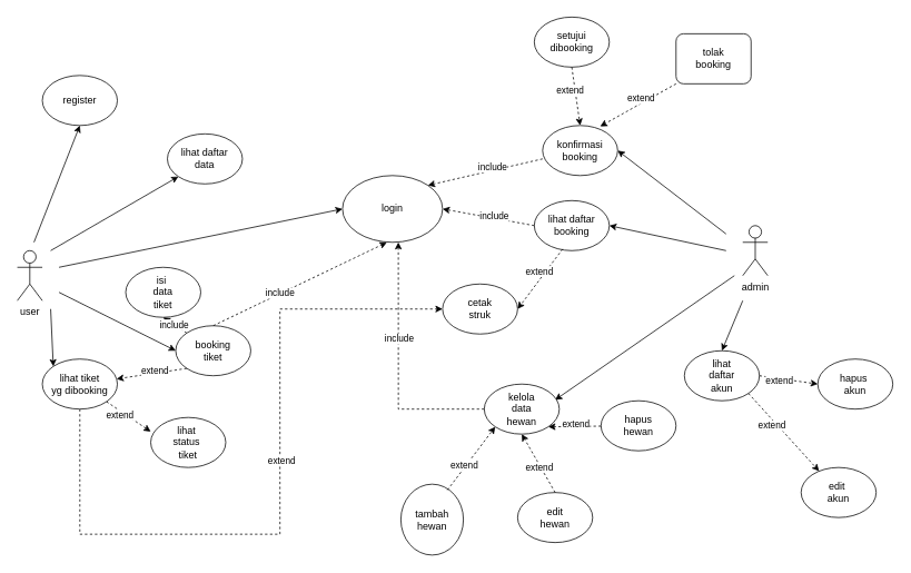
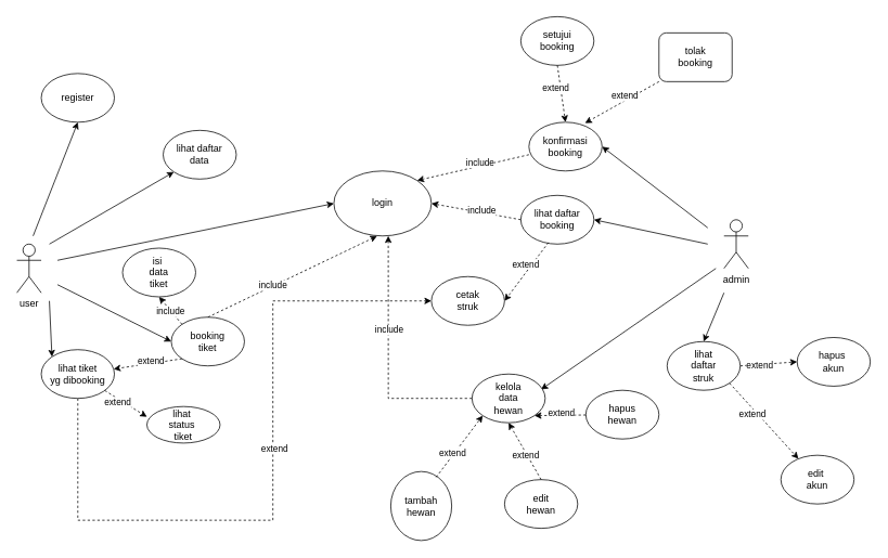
- <mxCell id="25" value="setujui&lt;div&gt;dibooking&lt;/div&gt;" style="ellipse;whiteSpace=wrap;html=1;" vertex="1" parent="1"><mxGeometry x="640" y="20" width="90" height="60" as="geometry" /></mxCell>
+ <mxCell id="25" value="setujui&lt;div&gt;booking&lt;/div&gt;" style="ellipse;whiteSpace=wrap;html=1;" vertex="1" parent="1"><mxGeometry x="640" y="20" width="90" height="60" as="geometry" /></mxCell>
- <mxCell id="10" value="isi&amp;nbsp;&lt;div&gt;data&lt;/div&gt;&lt;div&gt;tiket&lt;/div&gt;" style="ellipse;whiteSpace=wrap;html=1;" vertex="1" parent="1"><mxGeometry x="150" y="320" width="90" height="60" as="geometry" /></mxCell>
+ <mxCell id="10" value="isi&amp;nbsp;&lt;div&gt;data&lt;/div&gt;&lt;div&gt;tiket&lt;/div&gt;" style="ellipse;whiteSpace=wrap;html=1;" vertex="1" parent="1"><mxGeometry x="150" y="305" width="90" height="60" as="geometry" /></mxCell>
- <mxCell id="46" value="lihat&lt;div&gt;daftar&lt;/div&gt;&lt;div&gt;akun&lt;/div&gt;" style="ellipse;whiteSpace=wrap;html=1;" vertex="1" parent="1"><mxGeometry x="820" y="420" width="90" height="60" as="geometry" /></mxCell>
+ <mxCell id="46" value="lihat&lt;div&gt;daftar&lt;/div&gt;&lt;div&gt;struk&lt;/div&gt;" style="ellipse;whiteSpace=wrap;html=1;" vertex="1" parent="1"><mxGeometry x="820" y="420" width="90" height="60" as="geometry" /></mxCell>
- <mxCell id="48" value="hapus&amp;nbsp;&lt;div&gt;akun&lt;/div&gt;" style="ellipse;whiteSpace=wrap;html=1;" vertex="1" parent="1"><mxGeometry x="980" y="430" width="90" height="60" as="geometry" /></mxCell>
+ <mxCell id="48" value="hapus&amp;nbsp;&lt;div&gt;akun&lt;/div&gt;" style="ellipse;whiteSpace=wrap;html=1;" vertex="1" parent="1"><mxGeometry x="980" y="415" width="90" height="60" as="geometry" /></mxCell>
- <mxCell id="43" value="&lt;div&gt;lihat&amp;nbsp;&lt;/div&gt;&lt;div&gt;status&amp;nbsp;&lt;/div&gt;&lt;div&gt;tiket&lt;/div&gt;" style="ellipse;whiteSpace=wrap;html=1;" vertex="1" parent="1"><mxGeometry x="180" y="500" width="90" height="60" as="geometry" /></mxCell>
+ <mxCell id="43" value="&lt;div&gt;lihat&amp;nbsp;&lt;/div&gt;&lt;div&gt;status&amp;nbsp;&lt;/div&gt;&lt;div&gt;tiket&lt;/div&gt;" style="ellipse;whiteSpace=wrap;html=1;" vertex="1" parent="1"><mxGeometry x="180" y="500" width="90" height="45" as="geometry" /></mxCell>
